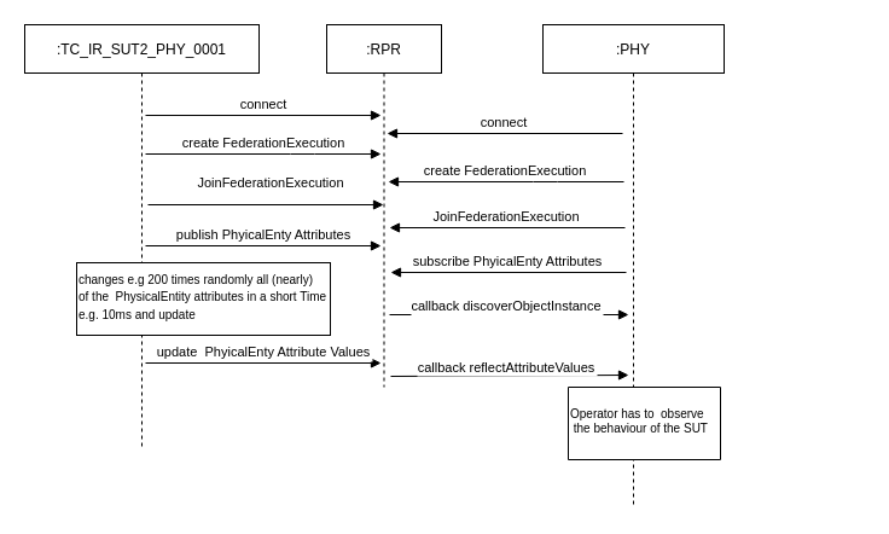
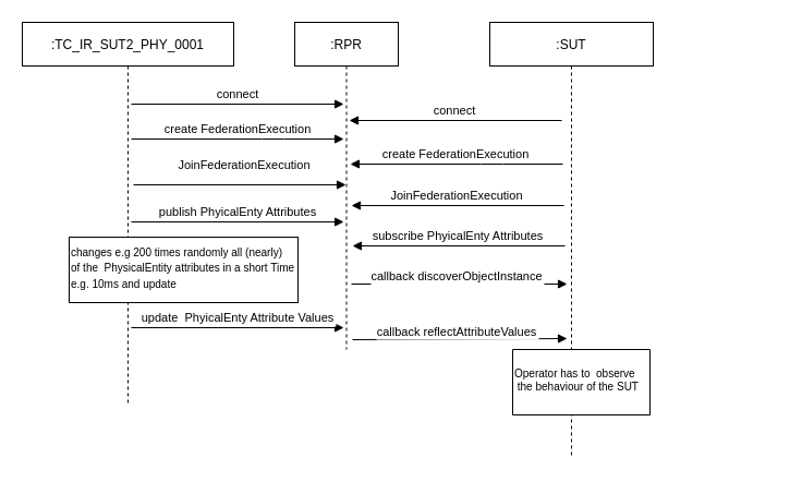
- <mxCell id="6" value=":PHY" style="shape=umlLifeline;perimeter=lifelinePerimeter;container=1;collapsible=0;recursiveResize=0;rounded=0;shadow=0;strokeWidth=1;" parent="1" vertex="1"><mxGeometry x="449" y="20" width="150" height="400" as="geometry" /></mxCell>
+ <mxCell id="6" value=":SUT" style="shape=umlLifeline;perimeter=lifelinePerimeter;container=1;collapsible=0;recursiveResize=0;rounded=0;shadow=0;strokeWidth=1;" parent="1" vertex="1"><mxGeometry x="449" y="20" width="150" height="400" as="geometry" /></mxCell>
